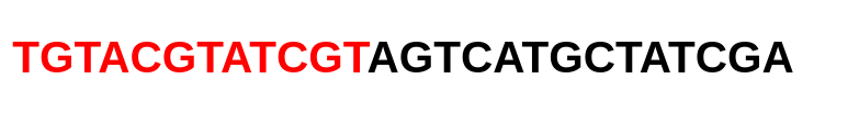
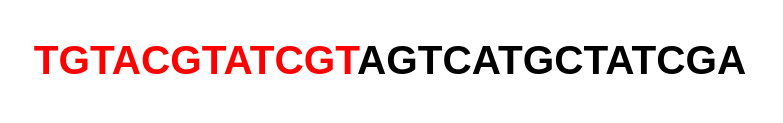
- <mxCell id="2" value="&lt;b&gt;&lt;font style=&quot;font-size: 27px;&quot;&gt;&lt;font color=&quot;#ff0000&quot;&gt;TGTACGTATCGT&lt;/font&gt;AGTCATGCTATCGA&lt;/font&gt;&lt;/b&gt;" style="text;html=1;strokeColor=none;fillColor=none;align=center;verticalAlign=middle;whiteSpace=wrap;rounded=0;" vertex="1" parent="1"><mxGeometry x="5" y="15" width="480" height="40" as="geometry" /></mxCell>
+ <mxCell id="2" value="&lt;b&gt;&lt;font style=&quot;font-size: 27px;&quot;&gt;&lt;font color=&quot;#ff0000&quot;&gt;TGTACGTATCGT&lt;/font&gt;AGTCATGCTATCGA&lt;/font&gt;&lt;/b&gt;" style="text;html=1;strokeColor=none;fillColor=none;align=center;verticalAlign=middle;whiteSpace=wrap;rounded=0;" vertex="1" parent="1"><mxGeometry x="20" y="20" width="480" height="40" as="geometry" /></mxCell>
